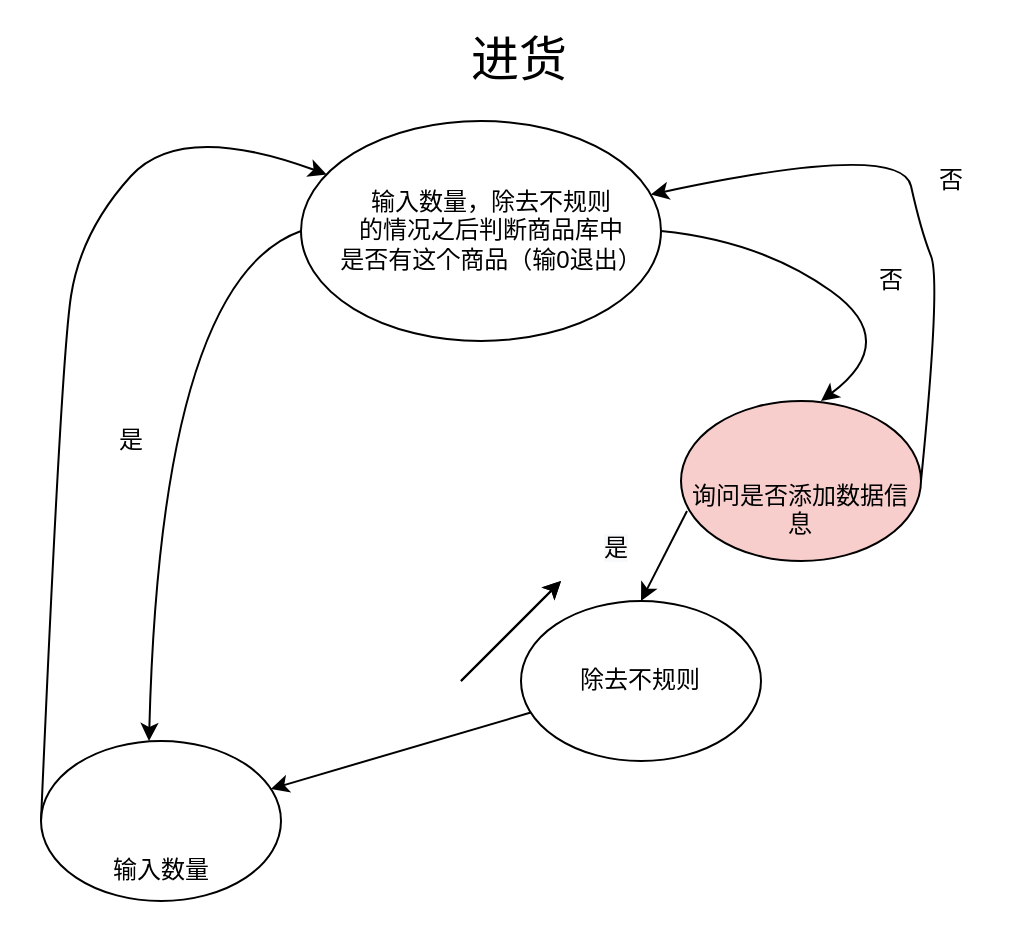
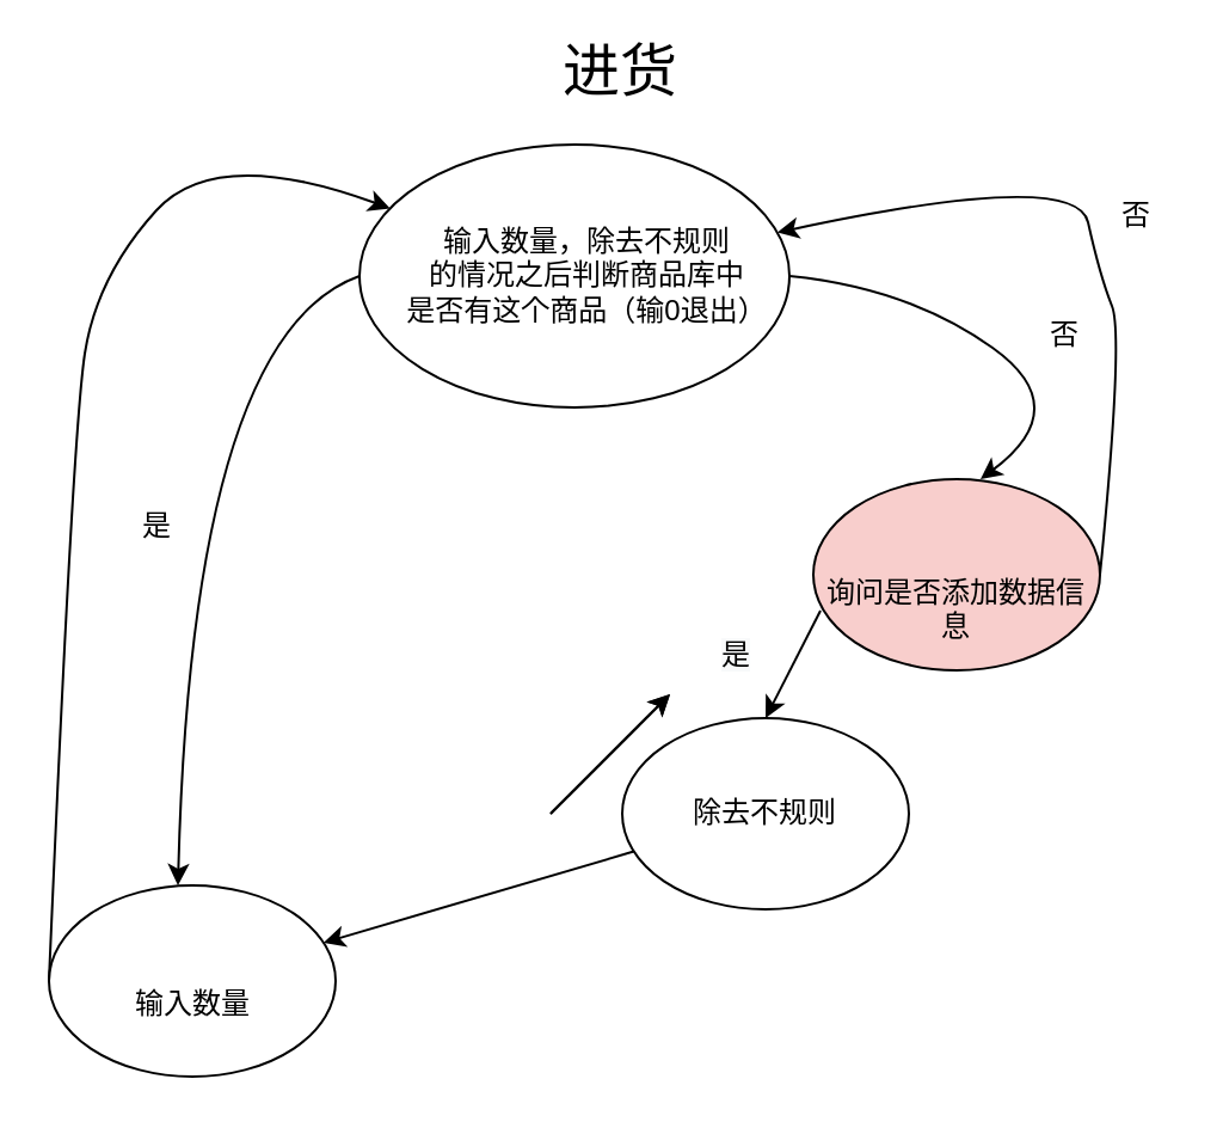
- <mxCell id="10" value="输入数量" style="text;html=1;resizable=0;autosize=1;align=center;verticalAlign=middle;points=[];fillColor=none;strokeColor=none;rounded=0;" vertex="1" parent="1"><mxGeometry x="50" y="425" width="60" height="20" as="geometry" /></mxCell>
+ <mxCell id="10" value="输入数量" style="text;html=1;resizable=0;autosize=1;align=center;verticalAlign=middle;points=[];fillColor=none;strokeColor=none;rounded=0;" vertex="1" parent="1"><mxGeometry x="50" y="410" width="60" height="20" as="geometry" /></mxCell>
